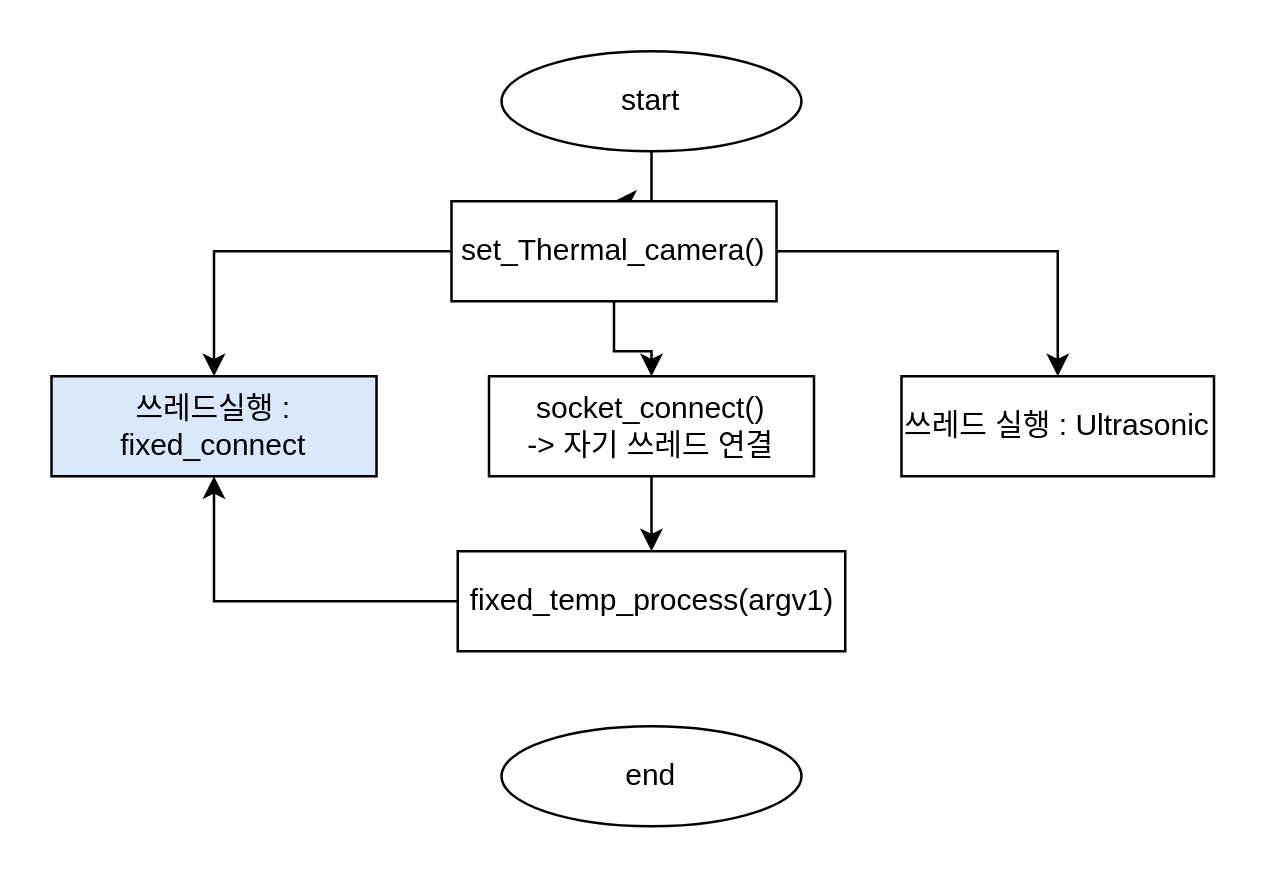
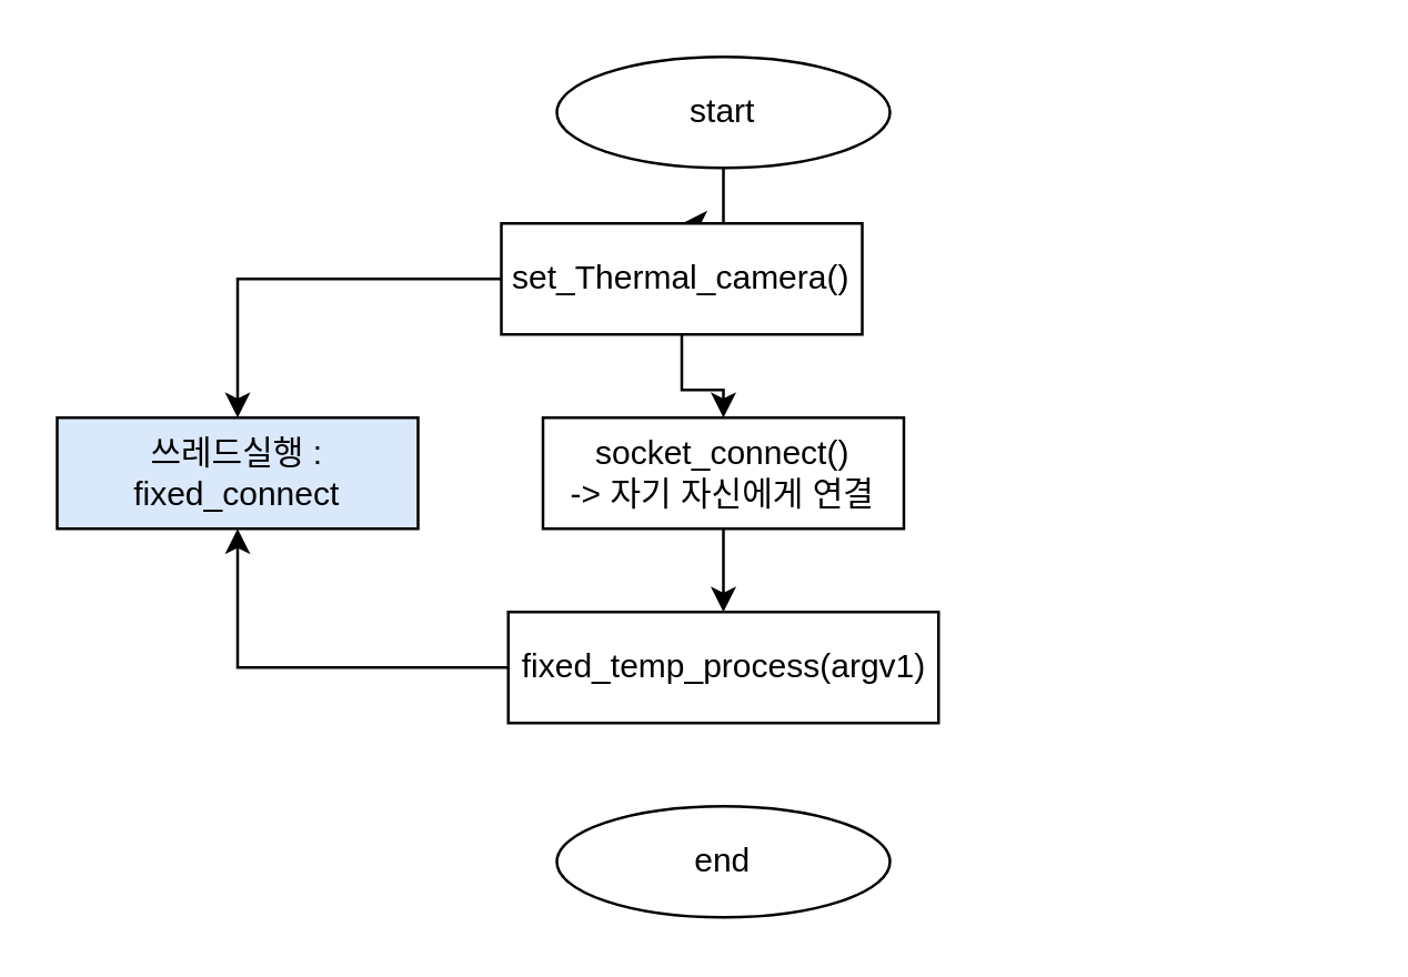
- <mxCell id="4" style="edgeStyle=orthogonalEdgeStyle;rounded=0;orthogonalLoop=1;jettySize=auto;html=1;exitX=1;exitY=0.5;exitDx=0;exitDy=0;entryX=0.5;entryY=0;entryDx=0;entryDy=0;" edge="1" parent="1" source="7" target="13"><mxGeometry relative="1" as="geometry"><Array as="points"><mxPoint x="423" y="100" /></Array></mxGeometry></mxCell>
- <mxCell id="9" value="socket_connect()&lt;br&gt;-&amp;gt; 자기 쓰레드 연결" style="rounded=0;whiteSpace=wrap;html=1;" vertex="1" parent="1"><mxGeometry x="195" y="150" width="130" height="40" as="geometry" /></mxCell>
+ <mxCell id="9" value="socket_connect()&lt;br&gt;-&amp;gt; 자기 자신에게 연결" style="rounded=0;whiteSpace=wrap;html=1;" vertex="1" parent="1"><mxGeometry x="195" y="150" width="130" height="40" as="geometry" /></mxCell>
- <mxCell id="13" value="쓰레드 실행 : Ultrasonic" style="rounded=0;whiteSpace=wrap;html=1;" vertex="1" parent="1"><mxGeometry x="360" y="150" width="125" height="40" as="geometry" /></mxCell>
